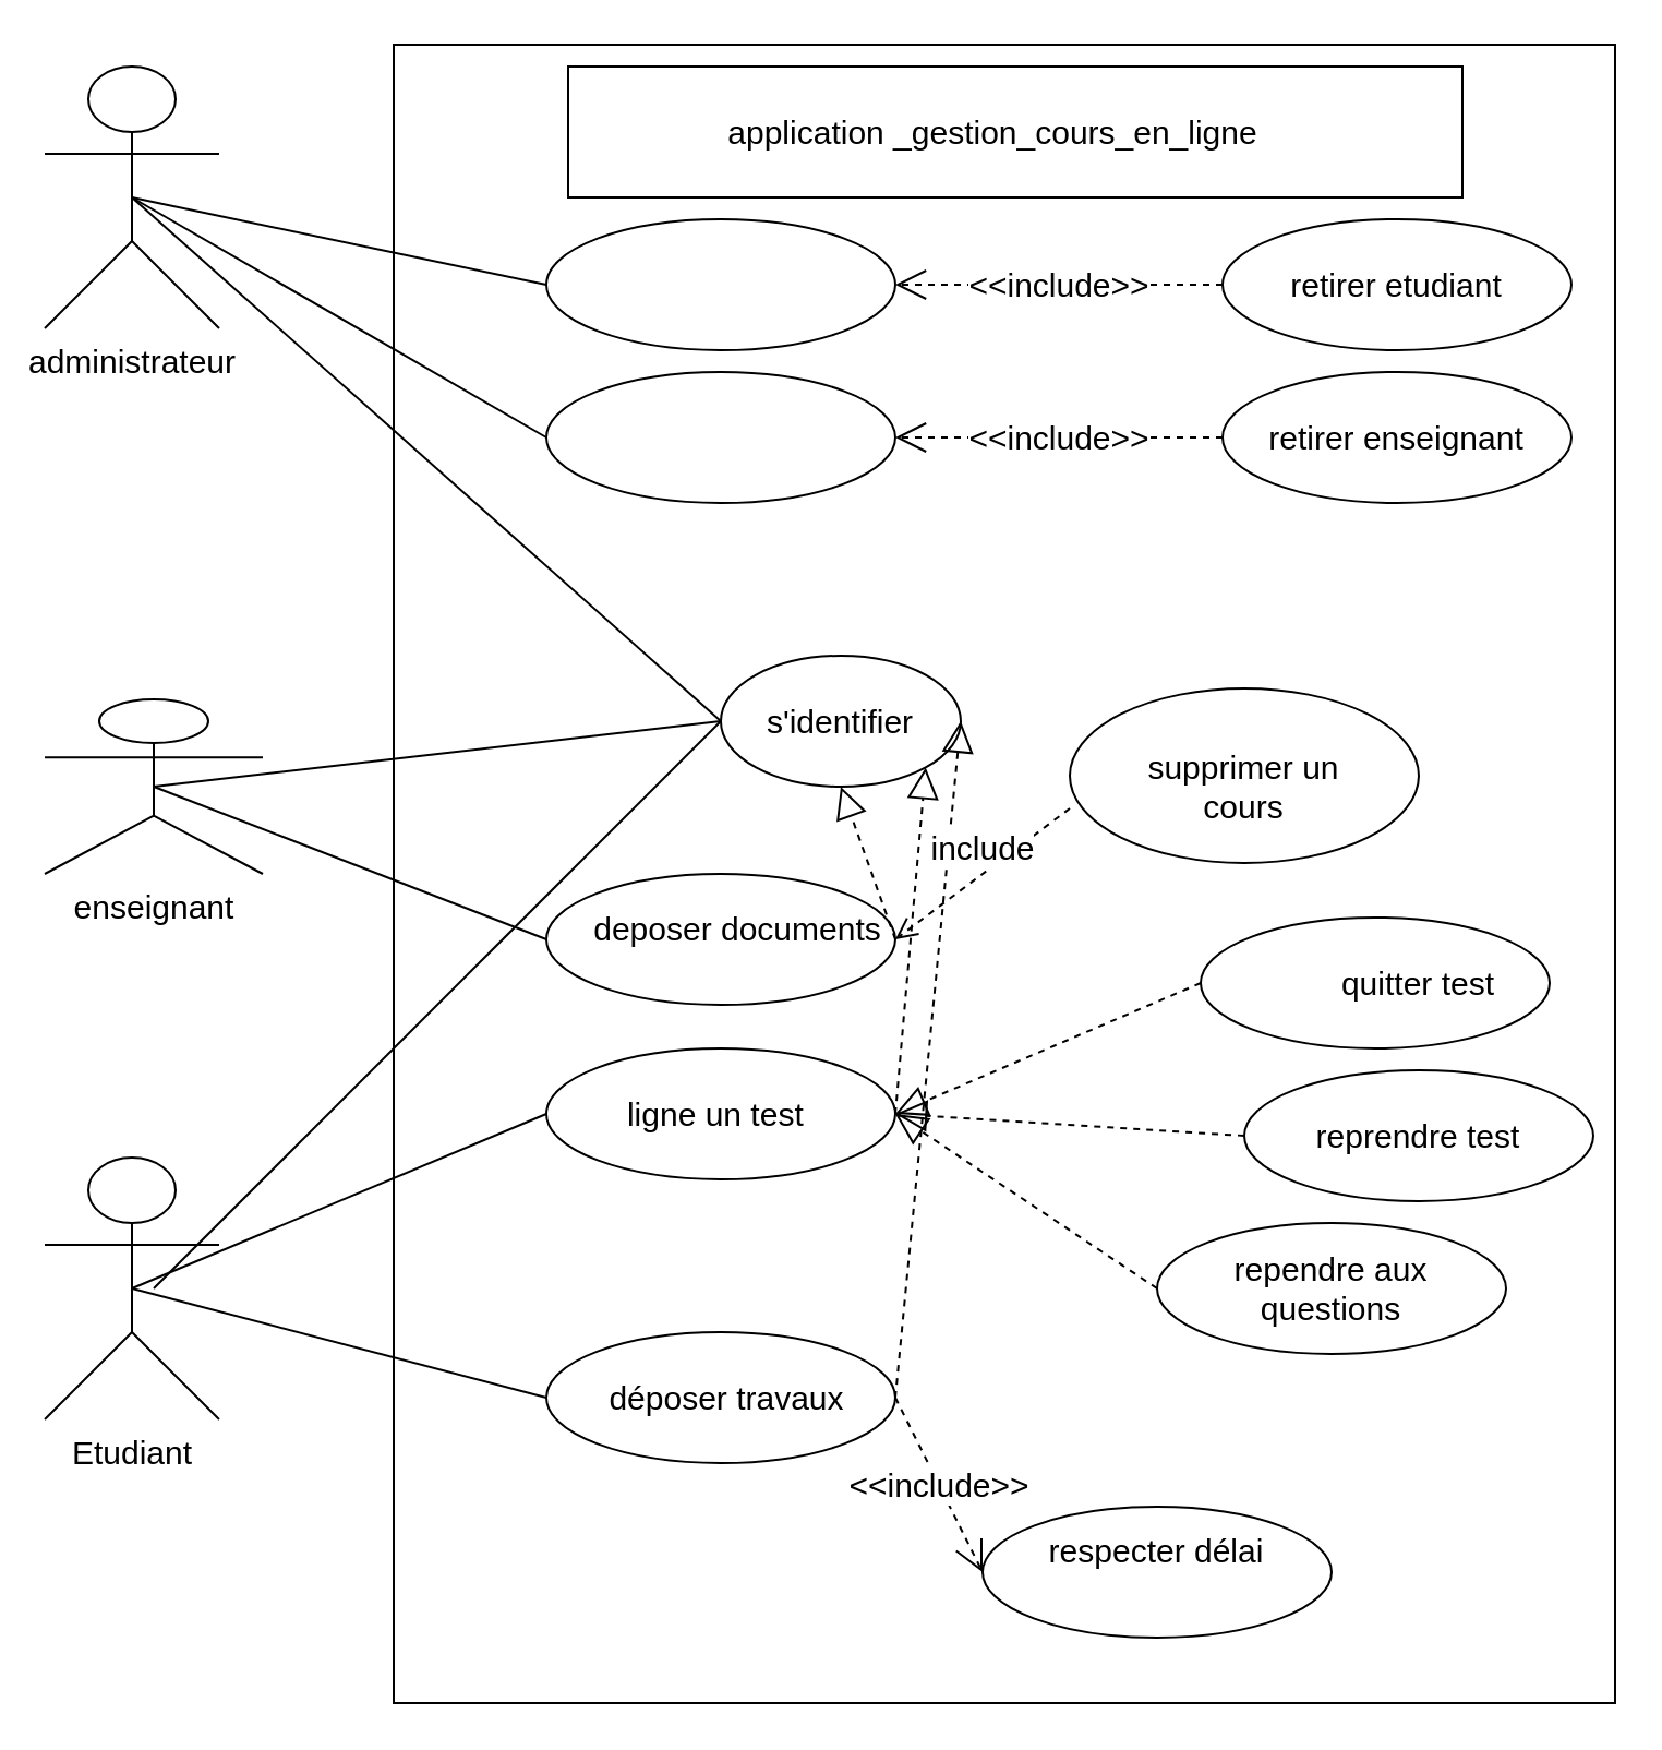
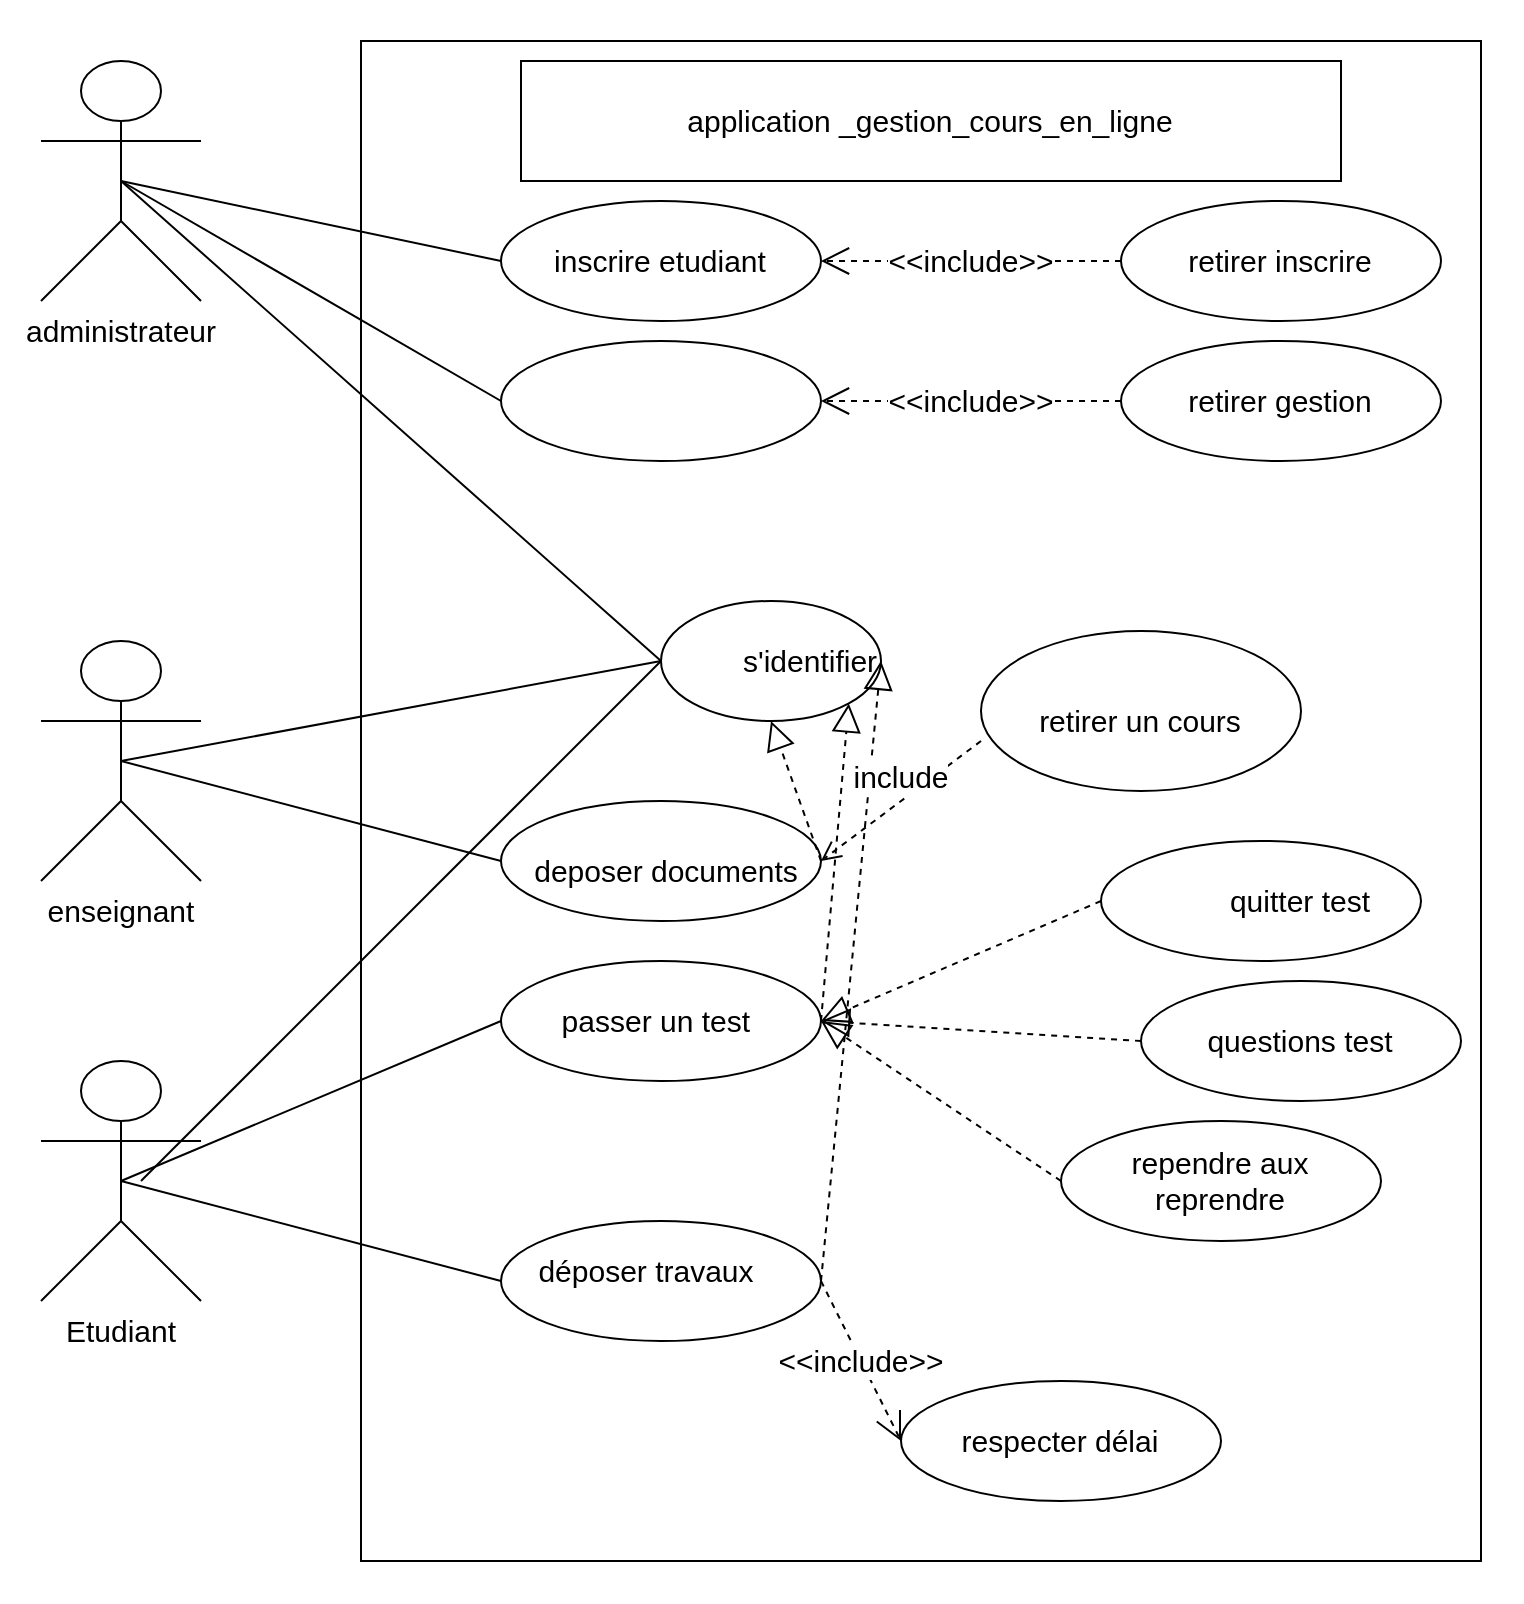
- <mxCell id="8" value="&lt;font style=&quot;font-size: 15px;&quot;&gt;application _gestion_cours_en_ligne&lt;/font&gt;" style="text;html=1;align=center;verticalAlign=middle;whiteSpace=wrap;rounded=0;" parent="1" vertex="1"><mxGeometry x="275" y="45" width="360" height="30" as="geometry" /></mxCell>
+ <mxCell id="8" value="&lt;font style=&quot;font-size: 15px;&quot;&gt;application _gestion_cours_en_ligne&lt;/font&gt;" style="text;html=1;align=center;verticalAlign=middle;whiteSpace=wrap;rounded=0;" parent="1" vertex="1"><mxGeometry x="285" y="45" width="360" height="30" as="geometry" /></mxCell>
+ <mxCell id="21" value="&lt;font style=&quot;font-size: 15px;&quot;&gt;inscrire etudiant&lt;/font&gt;" style="text;html=1;align=center;verticalAlign=middle;whiteSpace=wrap;rounded=0;" parent="1" vertex="1"><mxGeometry x="265" y="115" width="130" height="30" as="geometry" /></mxCell>
- <mxCell id="29" value="&lt;font style=&quot;font-size: 15px;&quot;&gt;retirer etudiant&lt;/font&gt;" style="text;html=1;align=center;verticalAlign=middle;whiteSpace=wrap;rounded=0;" parent="1" vertex="1"><mxGeometry x="585" y="115" width="110" height="30" as="geometry" /></mxCell>
+ <mxCell id="29" value="&lt;font style=&quot;font-size: 15px;&quot;&gt;retirer inscrire&lt;/font&gt;" style="text;html=1;align=center;verticalAlign=middle;whiteSpace=wrap;rounded=0;" parent="1" vertex="1"><mxGeometry x="585" y="115" width="110" height="30" as="geometry" /></mxCell>
- <mxCell id="22" value="&lt;font style=&quot;font-size: 15px;&quot;&gt;retirer enseignant&lt;/font&gt;" style="text;html=1;align=center;verticalAlign=middle;whiteSpace=wrap;rounded=0;" parent="1" vertex="1"><mxGeometry x="575" y="185" width="130" height="30" as="geometry" /></mxCell>
+ <mxCell id="22" value="&lt;font style=&quot;font-size: 15px;&quot;&gt;retirer gestion&lt;/font&gt;" style="text;html=1;align=center;verticalAlign=middle;whiteSpace=wrap;rounded=0;" parent="1" vertex="1"><mxGeometry x="575" y="185" width="130" height="30" as="geometry" /></mxCell>
- <mxCell id="28" value="&lt;font style=&quot;font-size: 15px;&quot;&gt;s'identifier&lt;/font&gt;" style="text;html=1;align=center;verticalAlign=middle;whiteSpace=wrap;rounded=0;" parent="1" vertex="1"><mxGeometry x="355" y="315" width="60" height="30" as="geometry" /></mxCell>
+ <mxCell id="28" value="&lt;font style=&quot;font-size: 15px;&quot;&gt;s'identifier&lt;/font&gt;" style="text;html=1;align=center;verticalAlign=middle;whiteSpace=wrap;rounded=0;" parent="1" vertex="1"><mxGeometry x="375" y="315" width="60" height="30" as="geometry" /></mxCell>
- <mxCell id="4" value="&lt;span style=&quot;font-size: 15px;&quot;&gt;enseignant&lt;/span&gt;" style="shape=umlActor;verticalLabelPosition=bottom;verticalAlign=top;html=1;outlineConnect=0;" parent="1" vertex="1"><mxGeometry x="20" y="320" width="100" height="80" as="geometry" /></mxCell>
+ <mxCell id="4" value="&lt;span style=&quot;font-size: 15px;&quot;&gt;enseignant&lt;/span&gt;" style="shape=umlActor;verticalLabelPosition=bottom;verticalAlign=top;html=1;outlineConnect=0;" parent="1" vertex="1"><mxGeometry x="20" y="320" width="80" height="120" as="geometry" /></mxCell>
- <mxCell id="50" value="&lt;font style=&quot;font-size: 15px;&quot;&gt;supprimer un cours&lt;/font&gt;" style="text;html=1;align=center;verticalAlign=middle;whiteSpace=wrap;rounded=0;" vertex="1" parent="1"><mxGeometry x="505" y="345" width="130" height="30" as="geometry" /></mxCell>
+ <mxCell id="50" value="&lt;font style=&quot;font-size: 15px;&quot;&gt;retirer un cours&lt;/font&gt;" style="text;html=1;align=center;verticalAlign=middle;whiteSpace=wrap;rounded=0;" vertex="1" parent="1"><mxGeometry x="505" y="345" width="130" height="30" as="geometry" /></mxCell>
- <mxCell id="26" value="&lt;font style=&quot;font-size: 15px;&quot;&gt;deposer documents&lt;/font&gt;" style="text;html=1;align=center;verticalAlign=middle;whiteSpace=wrap;rounded=0;" parent="1" vertex="1"><mxGeometry x="267.5" y="410" width="140" height="30" as="geometry" /></mxCell>
+ <mxCell id="26" value="&lt;font style=&quot;font-size: 15px;&quot;&gt;deposer documents&lt;/font&gt;" style="text;html=1;align=center;verticalAlign=middle;whiteSpace=wrap;rounded=0;" parent="1" vertex="1"><mxGeometry x="262.5" y="420" width="140" height="30" as="geometry" /></mxCell>
- <mxCell id="25" value="&lt;font style=&quot;font-size: 15px;&quot;&gt;ligne un test&amp;nbsp;&lt;/font&gt;" style="text;html=1;align=center;verticalAlign=middle;whiteSpace=wrap;rounded=0;" parent="1" vertex="1"><mxGeometry x="275" y="495" width="110" height="30" as="geometry" /></mxCell>
+ <mxCell id="25" value="&lt;font style=&quot;font-size: 15px;&quot;&gt;passer un test&amp;nbsp;&lt;/font&gt;" style="text;html=1;align=center;verticalAlign=middle;whiteSpace=wrap;rounded=0;" parent="1" vertex="1"><mxGeometry x="275" y="495" width="110" height="30" as="geometry" /></mxCell>
- <mxCell id="24" value="&lt;font style=&quot;font-size: 15px;&quot;&gt;reprendre test&lt;/font&gt;" style="text;html=1;align=center;verticalAlign=middle;whiteSpace=wrap;rounded=0;" parent="1" vertex="1"><mxGeometry x="600" y="505" width="100" height="30" as="geometry" /></mxCell>
+ <mxCell id="24" value="&lt;font style=&quot;font-size: 15px;&quot;&gt;questions test&lt;/font&gt;" style="text;html=1;align=center;verticalAlign=middle;whiteSpace=wrap;rounded=0;" parent="1" vertex="1"><mxGeometry x="600" y="505" width="100" height="30" as="geometry" /></mxCell>
- <mxCell id="23" value="&lt;font style=&quot;font-size: 15px;&quot;&gt;rependre aux questions&lt;/font&gt;" style="text;html=1;align=center;verticalAlign=middle;whiteSpace=wrap;rounded=0;" parent="1" vertex="1"><mxGeometry x="550" y="575" width="120" height="30" as="geometry" /></mxCell>
+ <mxCell id="23" value="&lt;font style=&quot;font-size: 15px;&quot;&gt;rependre aux reprendre&lt;/font&gt;" style="text;html=1;align=center;verticalAlign=middle;whiteSpace=wrap;rounded=0;" parent="1" vertex="1"><mxGeometry x="550" y="575" width="120" height="30" as="geometry" /></mxCell>
- <mxCell id="30" value="&lt;font style=&quot;font-size: 15px;&quot;&gt;déposer travaux&lt;/font&gt;" style="text;html=1;align=center;verticalAlign=middle;whiteSpace=wrap;rounded=0;" parent="1" vertex="1"><mxGeometry x="277.5" y="625" width="110" height="30" as="geometry" /></mxCell>
+ <mxCell id="30" value="&lt;font style=&quot;font-size: 15px;&quot;&gt;déposer travaux&lt;/font&gt;" style="text;html=1;align=center;verticalAlign=middle;whiteSpace=wrap;rounded=0;" parent="1" vertex="1"><mxGeometry x="267.5" y="620" width="110" height="30" as="geometry" /></mxCell>
- <mxCell id="31" value="&lt;font style=&quot;font-size: 15px;&quot;&gt;respecter délai&lt;/font&gt;" style="text;html=1;align=center;verticalAlign=middle;whiteSpace=wrap;rounded=0;" parent="1" vertex="1"><mxGeometry x="475" y="695" width="110" height="30" as="geometry" /></mxCell>
+ <mxCell id="31" value="&lt;font style=&quot;font-size: 15px;&quot;&gt;respecter délai&lt;/font&gt;" style="text;html=1;align=center;verticalAlign=middle;whiteSpace=wrap;rounded=0;" parent="1" vertex="1"><mxGeometry x="475" y="705" width="110" height="30" as="geometry" /></mxCell>
